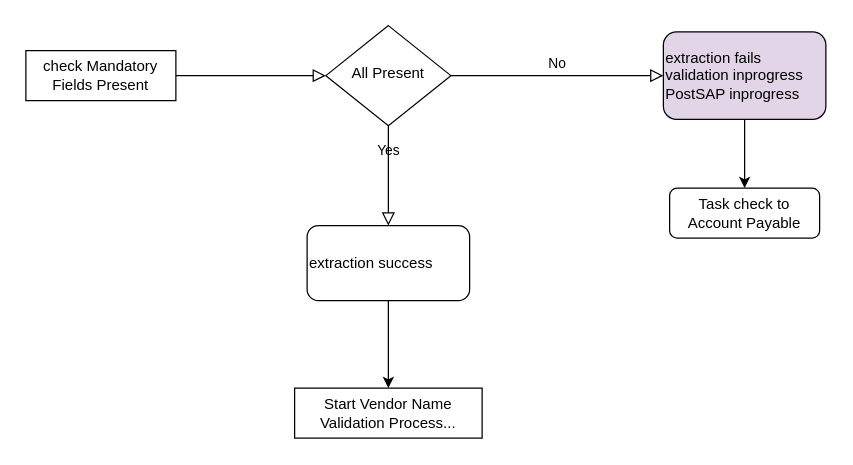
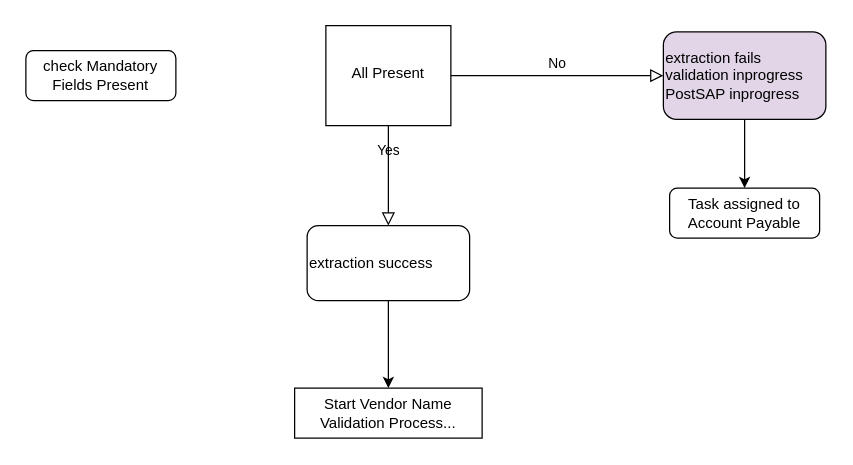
- <mxCell id="3" value="check Mandatory Fields Present" style="whiteSpace=wrap;html=1;fontSize=12;glass=0;strokeWidth=1;shadow=0;rounded=0;" parent="1" vertex="1"><mxGeometry x="20" y="40" width="120" height="40" as="geometry" /></mxCell>
+ <mxCell id="3" value="check Mandatory Fields Present" style="rounded=1;whiteSpace=wrap;html=1;fontSize=12;glass=0;strokeWidth=1;shadow=0;" parent="1" vertex="1"><mxGeometry x="20" y="40" width="120" height="40" as="geometry" /></mxCell>
- <mxCell id="2" value="" style="rounded=0;html=1;jettySize=auto;orthogonalLoop=1;fontSize=11;endArrow=block;endFill=0;endSize=8;strokeWidth=1;shadow=0;labelBackgroundColor=none;edgeStyle=orthogonalEdgeStyle;" parent="1" source="3" target="6" edge="1"><mxGeometry relative="1" as="geometry" /></mxCell>
- <mxCell id="6" value="All Present" style="rhombus;whiteSpace=wrap;html=1;shadow=0;fontFamily=Helvetica;fontSize=12;align=center;strokeWidth=1;spacing=6;spacingTop=-4;" parent="1" vertex="1"><mxGeometry x="260" y="20" width="100" height="80" as="geometry" /></mxCell>
+ <mxCell id="6" value="All Present" style="whiteSpace=wrap;html=1;shadow=0;fontFamily=Helvetica;fontSize=12;align=center;strokeWidth=1;spacing=6;spacingTop=-4;rounded=0;" parent="1" vertex="1"><mxGeometry x="260" y="20" width="100" height="80" as="geometry" /></mxCell>
- <mxCell id="10" value="Task check to Account Payable" style="rounded=1;whiteSpace=wrap;html=1;fontSize=12;glass=0;strokeWidth=1;shadow=0;" parent="1" vertex="1"><mxGeometry x="535" y="150" width="120" height="40" as="geometry" /></mxCell>
+ <mxCell id="10" value="Task assigned to Account Payable" style="rounded=1;whiteSpace=wrap;html=1;fontSize=12;glass=0;strokeWidth=1;shadow=0;" parent="1" vertex="1"><mxGeometry x="535" y="150" width="120" height="40" as="geometry" /></mxCell>
